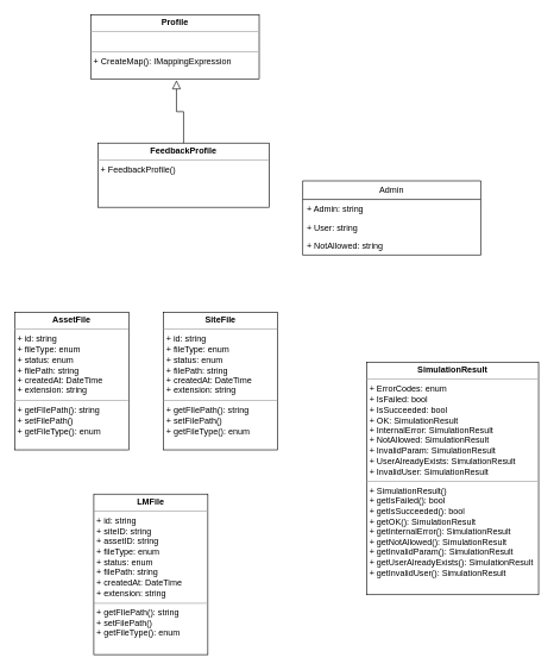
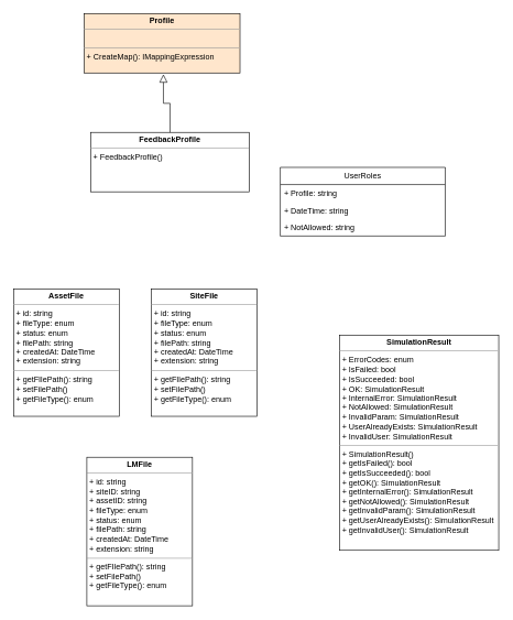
- <mxCell id="2" value="&lt;p style=&quot;margin: 0px ; margin-top: 4px ; text-align: center&quot;&gt;&lt;b&gt;Profile&lt;/b&gt;&lt;/p&gt;&lt;hr size=&quot;1&quot;&gt;&lt;p style=&quot;margin: 0px ; margin-left: 4px&quot;&gt;&lt;br&gt;&lt;/p&gt;&lt;hr size=&quot;1&quot;&gt;&lt;p style=&quot;margin: 0px ; margin-left: 4px&quot;&gt;+ CreateMap(): IMappingExpression&lt;/p&gt;" style="verticalAlign=top;align=left;overflow=fill;fontSize=12;fontFamily=Helvetica;html=1;" vertex="1" parent="1"><mxGeometry x="127" y="20" width="236" height="90" as="geometry" /></mxCell>
+ <mxCell id="2" value="&lt;p style=&quot;margin: 0px ; margin-top: 4px ; text-align: center&quot;&gt;&lt;b&gt;Profile&lt;/b&gt;&lt;/p&gt;&lt;hr size=&quot;1&quot;&gt;&lt;p style=&quot;margin: 0px ; margin-left: 4px&quot;&gt;&lt;br&gt;&lt;/p&gt;&lt;hr size=&quot;1&quot;&gt;&lt;p style=&quot;margin: 0px ; margin-left: 4px&quot;&gt;+ CreateMap(): IMappingExpression&lt;/p&gt;" style="verticalAlign=top;align=left;overflow=fill;fontSize=12;fontFamily=Helvetica;html=1;fillColor=#ffe6cc;" vertex="1" parent="1"><mxGeometry x="127" y="20" width="236" height="90" as="geometry" /></mxCell>
- <mxCell id="5" value="Admin" style="swimlane;fontStyle=0;childLayout=stackLayout;horizontal=1;startSize=26;fillColor=none;horizontalStack=0;resizeParent=1;resizeParentMax=0;resizeLast=0;collapsible=1;marginBottom=0;" vertex="1" parent="1"><mxGeometry x="424" y="253" width="250" height="104" as="geometry" /></mxCell>
+ <mxCell id="5" value="UserRoles" style="swimlane;fontStyle=0;childLayout=stackLayout;horizontal=1;startSize=26;fillColor=none;horizontalStack=0;resizeParent=1;resizeParentMax=0;resizeLast=0;collapsible=1;marginBottom=0;" vertex="1" parent="1"><mxGeometry x="424" y="253" width="250" height="104" as="geometry" /></mxCell>
- <mxCell id="6" value="+ Admin: string" style="text;strokeColor=none;fillColor=none;align=left;verticalAlign=top;spacingLeft=4;spacingRight=4;overflow=hidden;rotatable=0;points=[[0,0.5],[1,0.5]];portConstraint=eastwest;" vertex="1" parent="5"><mxGeometry y="26" width="250" height="26" as="geometry" /></mxCell>
+ <mxCell id="6" value="+ Profile: string" style="text;strokeColor=none;fillColor=none;align=left;verticalAlign=top;spacingLeft=4;spacingRight=4;overflow=hidden;rotatable=0;points=[[0,0.5],[1,0.5]];portConstraint=eastwest;" vertex="1" parent="5"><mxGeometry y="26" width="250" height="26" as="geometry" /></mxCell>
- <mxCell id="7" value="+ User: string" style="text;strokeColor=none;fillColor=none;align=left;verticalAlign=top;spacingLeft=4;spacingRight=4;overflow=hidden;rotatable=0;points=[[0,0.5],[1,0.5]];portConstraint=eastwest;" vertex="1" parent="5"><mxGeometry y="52" width="250" height="26" as="geometry" /></mxCell>
+ <mxCell id="7" value="+ DateTime: string" style="text;strokeColor=none;fillColor=none;align=left;verticalAlign=top;spacingLeft=4;spacingRight=4;overflow=hidden;rotatable=0;points=[[0,0.5],[1,0.5]];portConstraint=eastwest;" vertex="1" parent="5"><mxGeometry y="52" width="250" height="26" as="geometry" /></mxCell>
